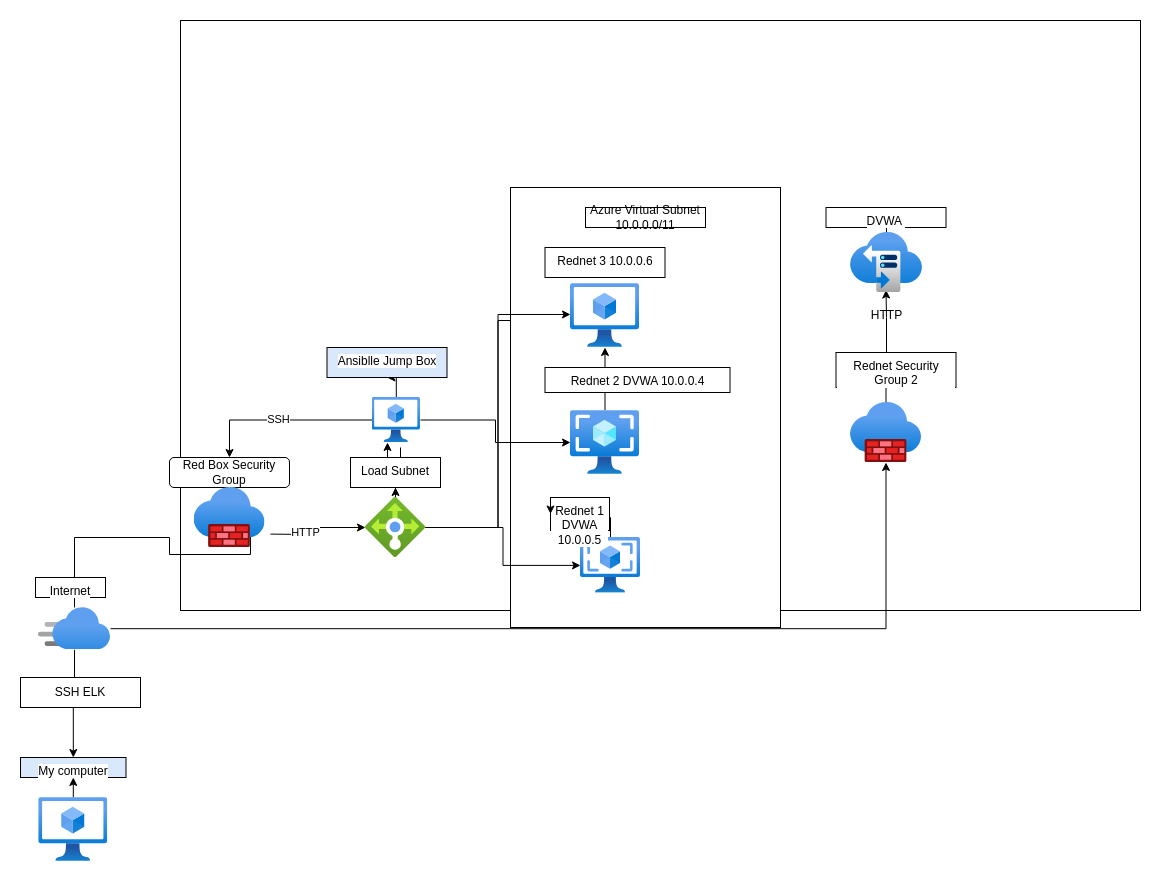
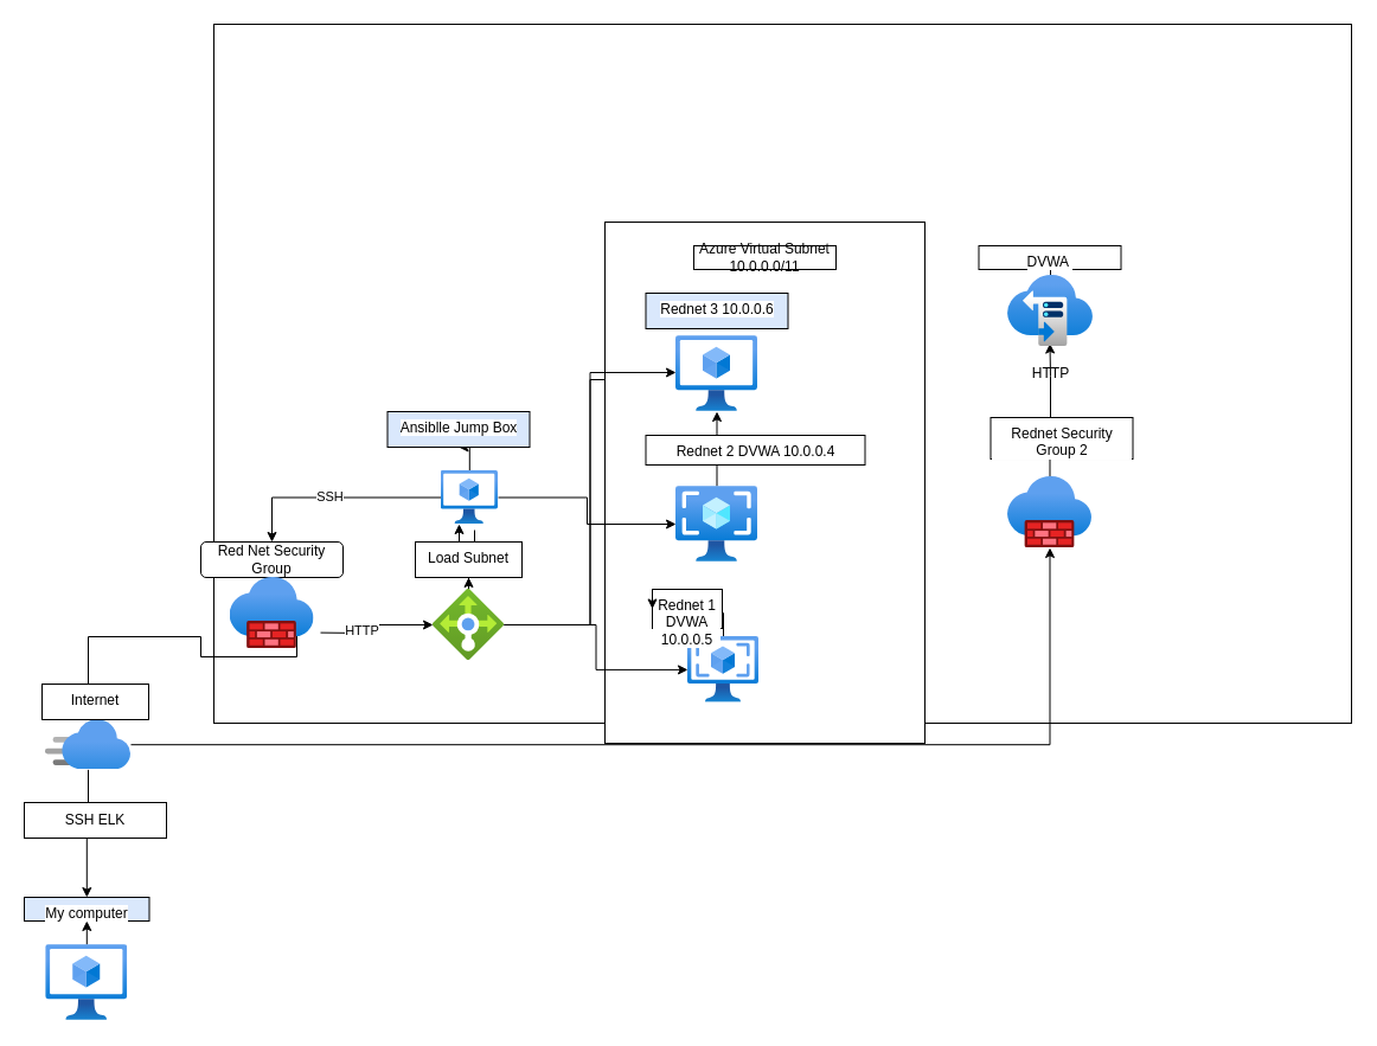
- <mxCell id="37" value="Rednet 3 10.0.0.6" style="whiteSpace=wrap;html=1;verticalAlign=top;labelBackgroundColor=rgb(255, 255, 255);" parent="1" vertex="1"><mxGeometry x="544.5" y="247" width="120" height="30" as="geometry" /></mxCell>
+ <mxCell id="37" value="Rednet 3 10.0.0.6" style="whiteSpace=wrap;html=1;verticalAlign=top;labelBackgroundColor=rgb(255, 255, 255);fillColor=#dae8fc;" parent="1" vertex="1"><mxGeometry x="544.5" y="247" width="120" height="30" as="geometry" /></mxCell>
- <mxCell id="16" value="Red Box Security Group" style="rounded=1;whiteSpace=wrap;html=1;" parent="1" vertex="1"><mxGeometry x="169" y="457" width="120" height="30" as="geometry" /></mxCell>
+ <mxCell id="16" value="Red Net Security Group" style="rounded=1;whiteSpace=wrap;html=1;" parent="1" vertex="1"><mxGeometry x="169" y="457" width="120" height="30" as="geometry" /></mxCell>
- <mxCell id="11" value="Internet" style="whiteSpace=wrap;html=1;verticalAlign=top;labelBackgroundColor=rgb(255, 255, 255);" parent="1" vertex="1"><mxGeometry x="35" y="577" width="70" height="20" as="geometry" /></mxCell>
+ <mxCell id="11" value="Internet" style="whiteSpace=wrap;html=1;verticalAlign=top;labelBackgroundColor=rgb(255, 255, 255);" parent="1" vertex="1"><mxGeometry x="35" y="577" width="90" height="30" as="geometry" /></mxCell>
